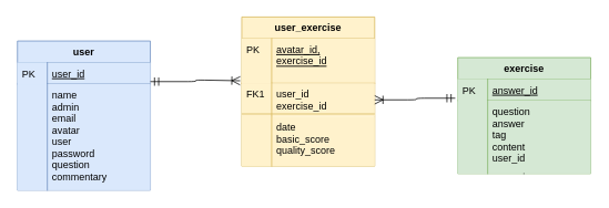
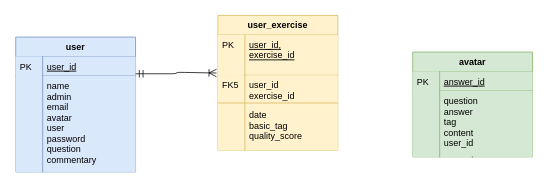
- <mxCell id="8" value="avatar_id,&#10;exercise_id" style="shape=partialRectangle;top=0;left=0;right=0;bottom=1;align=left;verticalAlign=top;fillColor=#fff2cc;spacingLeft=40;spacingRight=4;overflow=hidden;rotatable=0;points=[[0,0.5],[1,0.5]];portConstraint=eastwest;dropTarget=0;rounded=0;shadow=0;strokeWidth=1;fontStyle=4;strokeColor=#d6b656;" parent="7" vertex="1"><mxGeometry y="26" width="160" height="54" as="geometry" /></mxCell>
+ <mxCell id="8" value="user_id,&#10;exercise_id" style="shape=partialRectangle;top=0;left=0;right=0;bottom=1;align=left;verticalAlign=top;fillColor=#fff2cc;spacingLeft=40;spacingRight=4;overflow=hidden;rotatable=0;points=[[0,0.5],[1,0.5]];portConstraint=eastwest;dropTarget=0;rounded=0;shadow=0;strokeWidth=1;fontStyle=4;strokeColor=#d6b656;" parent="7" vertex="1"><mxGeometry y="26" width="160" height="54" as="geometry" /></mxCell>
- <mxCell id="15" value="exercise" style="swimlane;fontStyle=1;childLayout=stackLayout;horizontal=1;startSize=26;horizontalStack=0;resizeParent=1;resizeLast=0;collapsible=1;marginBottom=0;rounded=0;shadow=0;strokeWidth=1;fillColor=#d5e8d4;strokeColor=#82b366;" parent="1" vertex="1"><mxGeometry x="550" y="69" width="160" height="140" as="geometry"><mxRectangle x="260" y="270" width="160" height="26" as="alternateBounds" /></mxGeometry></mxCell>
+ <mxCell id="15" value="avatar" style="swimlane;fontStyle=1;childLayout=stackLayout;horizontal=1;startSize=26;horizontalStack=0;resizeParent=1;resizeLast=0;collapsible=1;marginBottom=0;rounded=0;shadow=0;strokeWidth=1;fillColor=#d5e8d4;strokeColor=#82b366;" parent="1" vertex="1"><mxGeometry x="550" y="69" width="160" height="140" as="geometry"><mxRectangle x="260" y="270" width="160" height="26" as="alternateBounds" /></mxGeometry></mxCell>
- <mxCell id="11" value="FK1" style="shape=partialRectangle;top=0;left=0;bottom=0;fillColor=#fff2cc;align=left;verticalAlign=top;spacingLeft=4;spacingRight=4;overflow=hidden;rotatable=0;points=[];portConstraint=eastwest;part=1;strokeColor=#d6b656;" parent="10" vertex="1" connectable="0"><mxGeometry width="36" height="40" as="geometry" /></mxCell>
+ <mxCell id="11" value="FK5" style="shape=partialRectangle;top=0;left=0;bottom=0;fillColor=#fff2cc;align=left;verticalAlign=top;spacingLeft=4;spacingRight=4;overflow=hidden;rotatable=0;points=[];portConstraint=eastwest;part=1;strokeColor=#d6b656;" parent="10" vertex="1" connectable="0"><mxGeometry width="36" height="40" as="geometry" /></mxCell>
- <mxCell id="21" value="" style="edgeStyle=orthogonalEdgeStyle;endArrow=ERoneToMany;startArrow=ERmandOne;shadow=0;strokeWidth=1;endSize=8;startSize=8;exitX=-0.019;exitY=0.885;exitDx=0;exitDy=0;exitPerimeter=0;endFill=0;" parent="1" source="16" target="10" edge="1"><mxGeometry width="100" height="100" relative="1" as="geometry"><mxPoint x="400" y="81" as="sourcePoint" /><mxPoint x="480" y="79" as="targetPoint" /><Array as="points" /></mxGeometry></mxCell>
- <mxCell id="12" value="date&#10;basic_score&#10;quality_score" style="shape=partialRectangle;top=0;left=0;right=0;bottom=0;align=left;verticalAlign=top;fillColor=#fff2cc;spacingLeft=40;spacingRight=4;overflow=hidden;rotatable=0;points=[[0,0.5],[1,0.5]];portConstraint=eastwest;dropTarget=0;rounded=0;shadow=0;strokeWidth=1;strokeColor=#d6b656;" parent="7" vertex="1"><mxGeometry y="120" width="160" height="60" as="geometry" /></mxCell>
+ <mxCell id="12" value="date&#10;basic_tag&#10;quality_score" style="shape=partialRectangle;top=0;left=0;right=0;bottom=0;align=left;verticalAlign=top;fillColor=#fff2cc;spacingLeft=40;spacingRight=4;overflow=hidden;rotatable=0;points=[[0,0.5],[1,0.5]];portConstraint=eastwest;dropTarget=0;rounded=0;shadow=0;strokeWidth=1;strokeColor=#d6b656;" parent="7" vertex="1"><mxGeometry y="120" width="160" height="60" as="geometry" /></mxCell>
